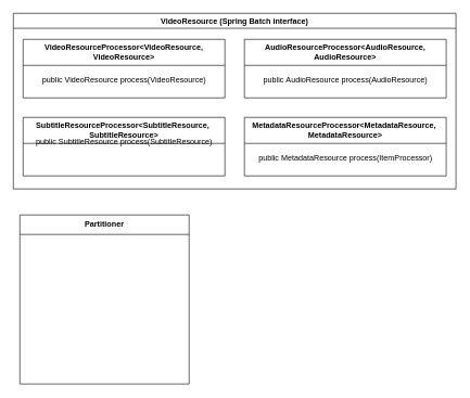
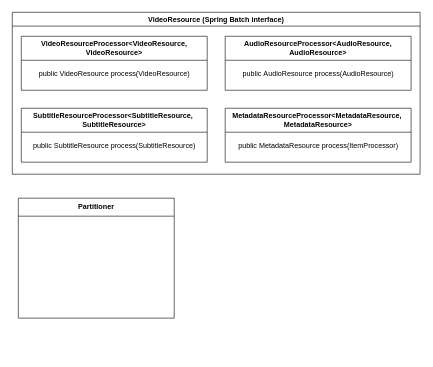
- <mxCell id="8" value="public&amp;nbsp;SubtitleResource process(SubtitleResource)" style="text;html=1;align=center;verticalAlign=middle;resizable=0;points=[];autosize=1;strokeColor=none;fillColor=none;" vertex="1" parent="7"><mxGeometry x="10" y="23" width="290" height="30" as="geometry" /></mxCell>
+ <mxCell id="8" value="public&amp;nbsp;SubtitleResource process(SubtitleResource)" style="text;html=1;align=center;verticalAlign=middle;resizable=0;points=[];autosize=1;strokeColor=none;fillColor=none;" vertex="1" parent="7"><mxGeometry x="10" y="48" width="290" height="30" as="geometry" /></mxCell>
- <mxCell id="11" value="Partitioner" style="swimlane;whiteSpace=wrap;html=1;startSize=30;" vertex="1" parent="1"><mxGeometry x="30" y="330" width="260" height="260" as="geometry" /></mxCell>
+ <mxCell id="11" value="Partitioner" style="swimlane;whiteSpace=wrap;html=1;startSize=30;" vertex="1" parent="1"><mxGeometry x="30" y="330" width="260" height="200" as="geometry" /></mxCell>
